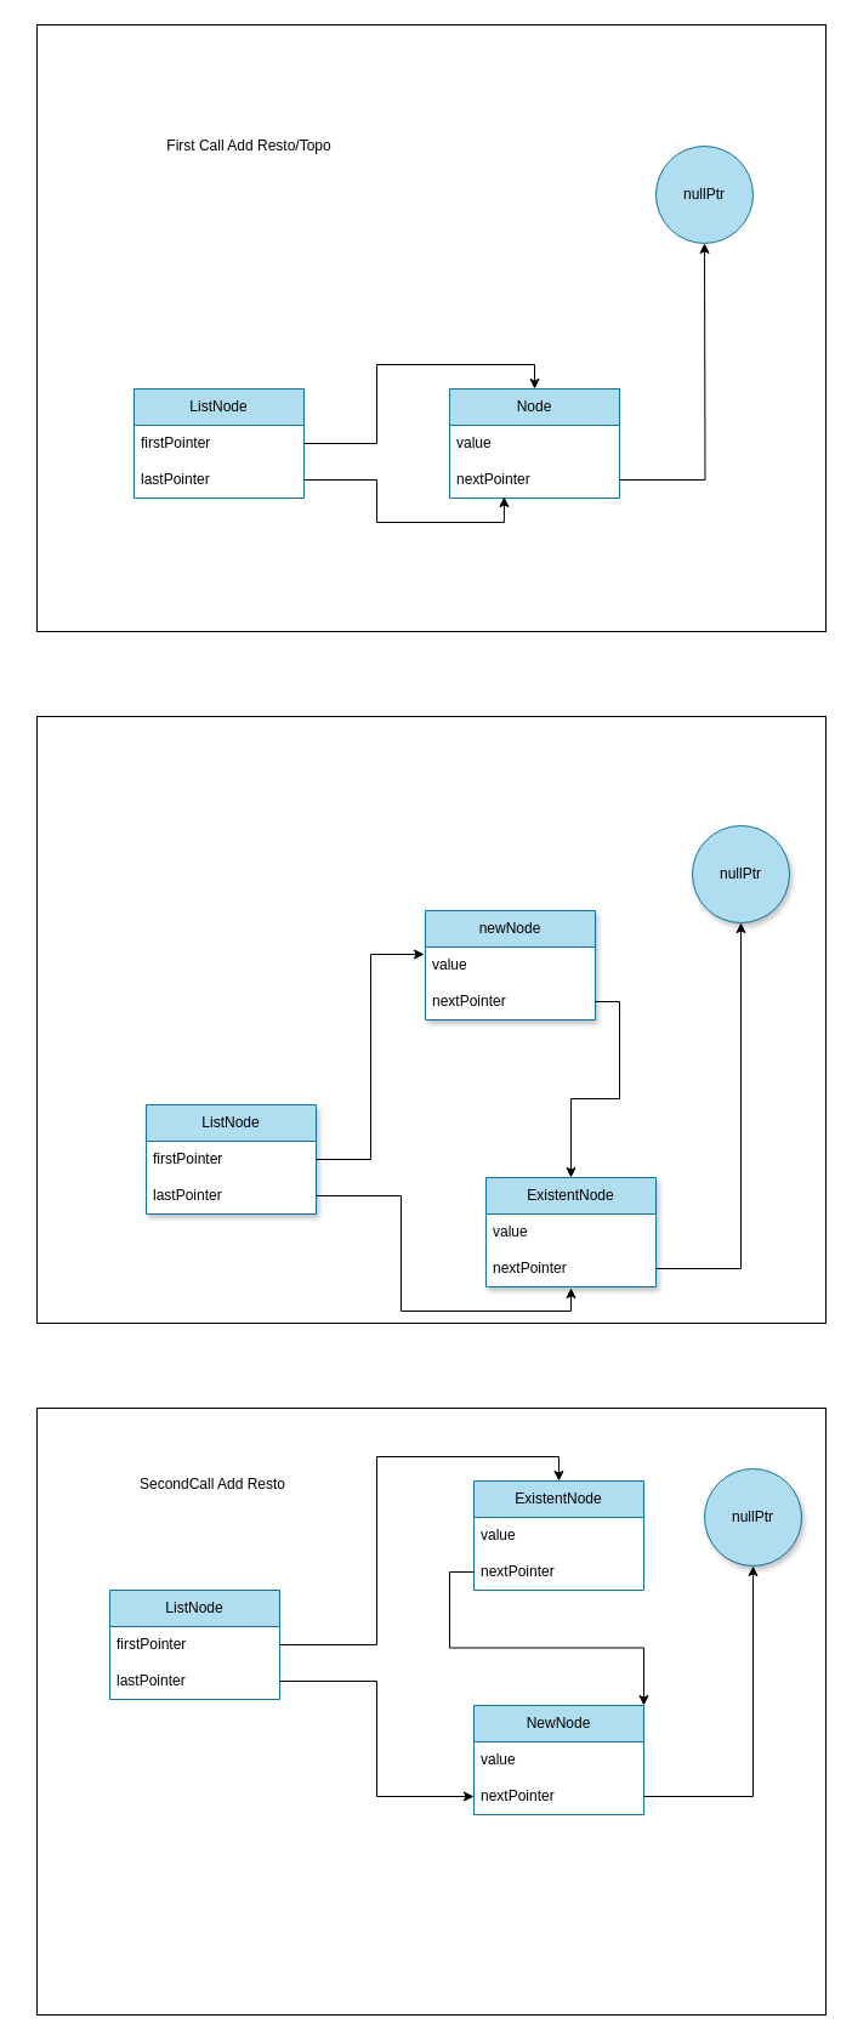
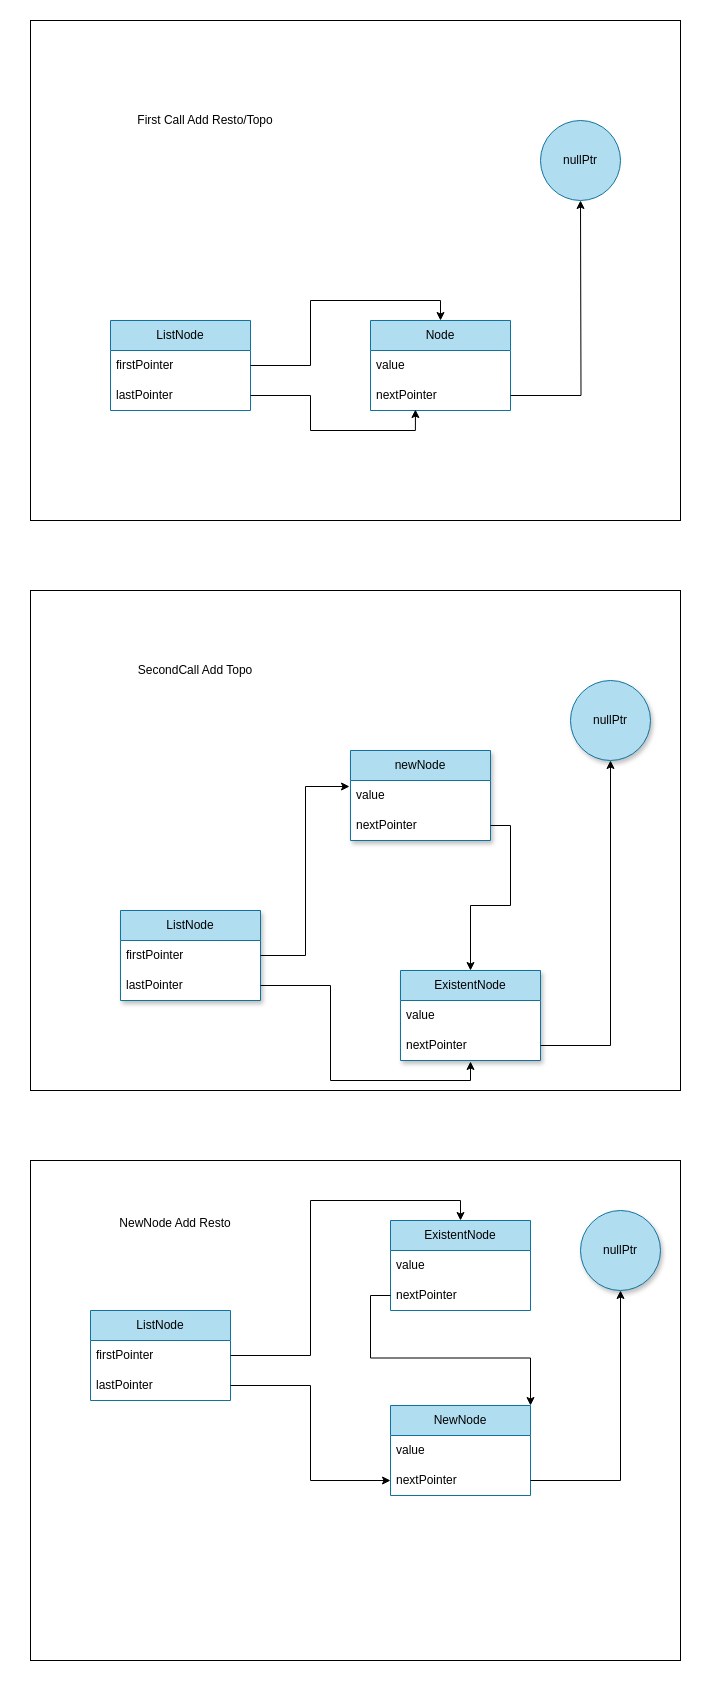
+ <mxCell id="39" value="SecondCall Add Topo" style="text;html=1;align=center;verticalAlign=middle;whiteSpace=wrap;rounded=0;" vertex="1" parent="1"><mxGeometry x="40" y="600" width="310" height="140" as="geometry" /></mxCell>
- <mxCell id="44" value="SecondCall Add Resto&lt;div&gt;&lt;br&gt;&lt;/div&gt;" style="text;html=1;align=center;verticalAlign=middle;whiteSpace=wrap;rounded=0;" vertex="1" parent="1"><mxGeometry x="20" y="1160" width="310" height="140" as="geometry" /></mxCell>
+ <mxCell id="44" value="NewNode Add Resto&lt;div&gt;&lt;br&gt;&lt;/div&gt;" style="text;html=1;align=center;verticalAlign=middle;whiteSpace=wrap;rounded=0;" vertex="1" parent="1"><mxGeometry x="20" y="1160" width="310" height="140" as="geometry" /></mxCell>
